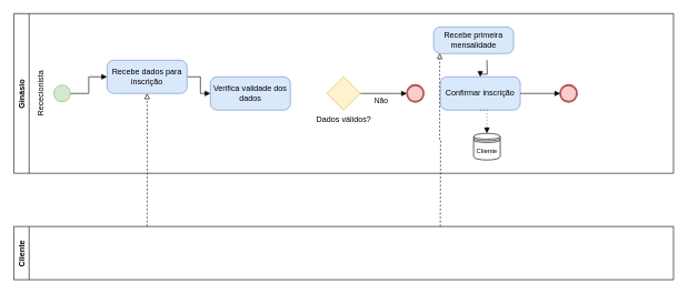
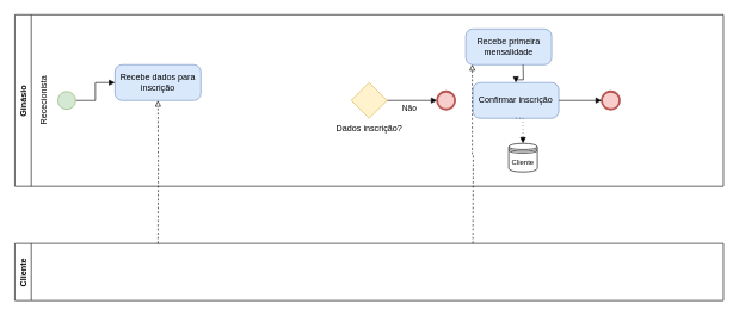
- <mxCell id="13" value="Recebe primeira mensalidade" style="points=[[0.25,0,0],[0.5,0,0],[0.75,0,0],[1,0.25,0],[1,0.5,0],[1,0.75,0],[0.75,1,0],[0.5,1,0],[0.25,1,0],[0,0.75,0],[0,0.5,0],[0,0.25,0]];shape=mxgraph.bpmn.task;whiteSpace=wrap;rectStyle=rounded;size=10;taskMarker=abstract;fillColor=#dae8fc;strokeColor=#6c8ebf;" vertex="1" parent="2"><mxGeometry x="630" y="20" width="120" height="40" as="geometry" /></mxCell>
+ <mxCell id="13" value="Recebe primeira mensalidade" style="points=[[0.25,0,0],[0.5,0,0],[0.75,0,0],[1,0.25,0],[1,0.5,0],[1,0.75,0],[0.75,1,0],[0.5,1,0],[0.25,1,0],[0,0.75,0],[0,0.5,0],[0,0.25,0]];shape=mxgraph.bpmn.task;whiteSpace=wrap;rectStyle=rounded;size=10;taskMarker=abstract;fillColor=#dae8fc;strokeColor=#6c8ebf;" vertex="1" parent="2"><mxGeometry x="630" y="20" width="120" height="50" as="geometry" /></mxCell>
- <mxCell id="6" style="edgeStyle=orthogonalEdgeStyle;rounded=0;orthogonalLoop=1;jettySize=auto;html=1;exitX=1;exitY=0.5;exitDx=0;exitDy=0;exitPerimeter=0;entryX=0;entryY=0.5;entryDx=0;entryDy=0;entryPerimeter=0;endArrow=block;endFill=1;" edge="1" parent="2" source="7" target="8"><mxGeometry relative="1" as="geometry" /></mxCell>
- <mxCell id="8" value="Verifica validade dos dados" style="points=[[0.25,0,0],[0.5,0,0],[0.75,0,0],[1,0.25,0],[1,0.5,0],[1,0.75,0],[0.75,1,0],[0.5,1,0],[0.25,1,0],[0,0.75,0],[0,0.5,0],[0,0.25,0]];shape=mxgraph.bpmn.task;whiteSpace=wrap;rectStyle=rounded;size=10;taskMarker=abstract;fillColor=#dae8fc;strokeColor=#6c8ebf;" vertex="1" parent="2"><mxGeometry x="295" y="95" width="120" height="50" as="geometry" /></mxCell>
- <mxCell id="11" value="Dados válidos?" style="points=[[0.25,0.25,0],[0.5,0,0],[0.75,0.25,0],[1,0.5,0],[0.75,0.75,0],[0.5,1,0],[0.25,0.75,0],[0,0.5,0]];shape=mxgraph.bpmn.gateway2;html=1;verticalLabelPosition=bottom;labelBackgroundColor=#ffffff;verticalAlign=top;align=center;perimeter=rhombusPerimeter;outlineConnect=0;outline=none;symbol=none;fillColor=#fff2cc;strokeColor=#d6b656;" vertex="1" parent="2"><mxGeometry x="470" y="95" width="50" height="50" as="geometry" /></mxCell>
+ <mxCell id="11" value="Dados inscrição?" style="points=[[0.25,0.25,0],[0.5,0,0],[0.75,0.25,0],[1,0.5,0],[0.75,0.75,0],[0.5,1,0],[0.25,0.75,0],[0,0.5,0]];shape=mxgraph.bpmn.gateway2;html=1;verticalLabelPosition=bottom;labelBackgroundColor=#ffffff;verticalAlign=top;align=center;perimeter=rhombusPerimeter;outlineConnect=0;outline=none;symbol=none;fillColor=#fff2cc;strokeColor=#d6b656;" vertex="1" parent="2"><mxGeometry x="470" y="95" width="50" height="50" as="geometry" /></mxCell>
